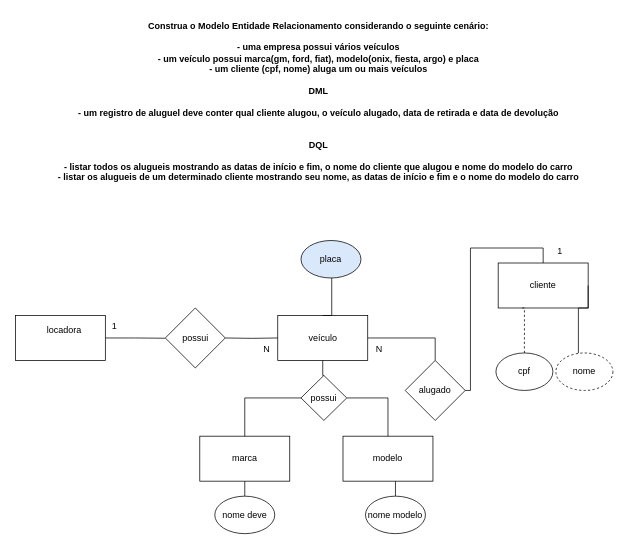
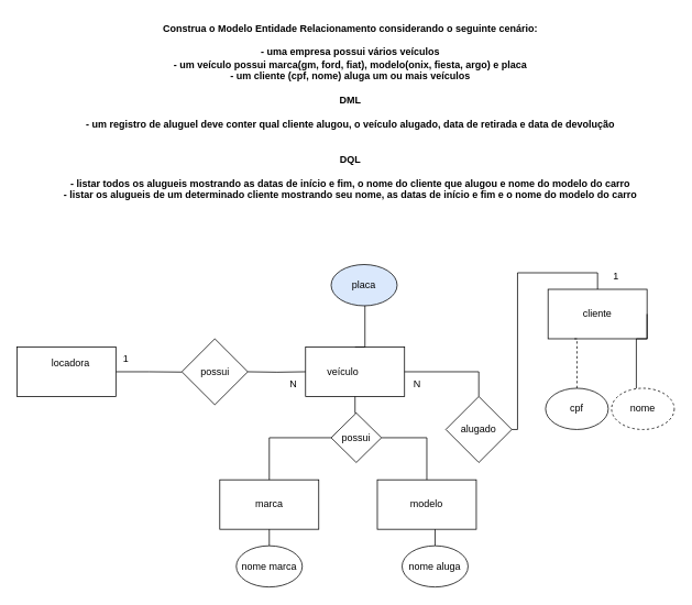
- <mxCell id="12" value="veículo" style="text;html=1;align=center;verticalAlign=middle;resizable=0;points=[];autosize=1;strokeColor=none;fillColor=none;" parent="10" vertex="1"><mxGeometry x="30" y="15" width="60" height="30" as="geometry" /></mxCell>
+ <mxCell id="12" value="veículo" style="text;html=1;align=center;verticalAlign=middle;resizable=0;points=[];autosize=1;strokeColor=none;fillColor=none;" parent="10" vertex="1"><mxGeometry x="15" y="15" width="60" height="30" as="geometry" /></mxCell>
- <mxCell id="32" value="nome deve" style="ellipse;whiteSpace=wrap;html=1;" vertex="1" parent="28"><mxGeometry x="20" y="80" width="80" height="50" as="geometry" /></mxCell>
+ <mxCell id="32" value="nome marca" style="ellipse;whiteSpace=wrap;html=1;" vertex="1" parent="28"><mxGeometry x="20" y="80" width="80" height="50" as="geometry" /></mxCell>
- <mxCell id="34" value="nome modelo" style="ellipse;whiteSpace=wrap;html=1;" vertex="1" parent="28"><mxGeometry x="221" y="80" width="80" height="50" as="geometry" /></mxCell>
+ <mxCell id="34" value="nome aluga" style="ellipse;whiteSpace=wrap;html=1;" vertex="1" parent="28"><mxGeometry x="221" y="80" width="80" height="50" as="geometry" /></mxCell>
